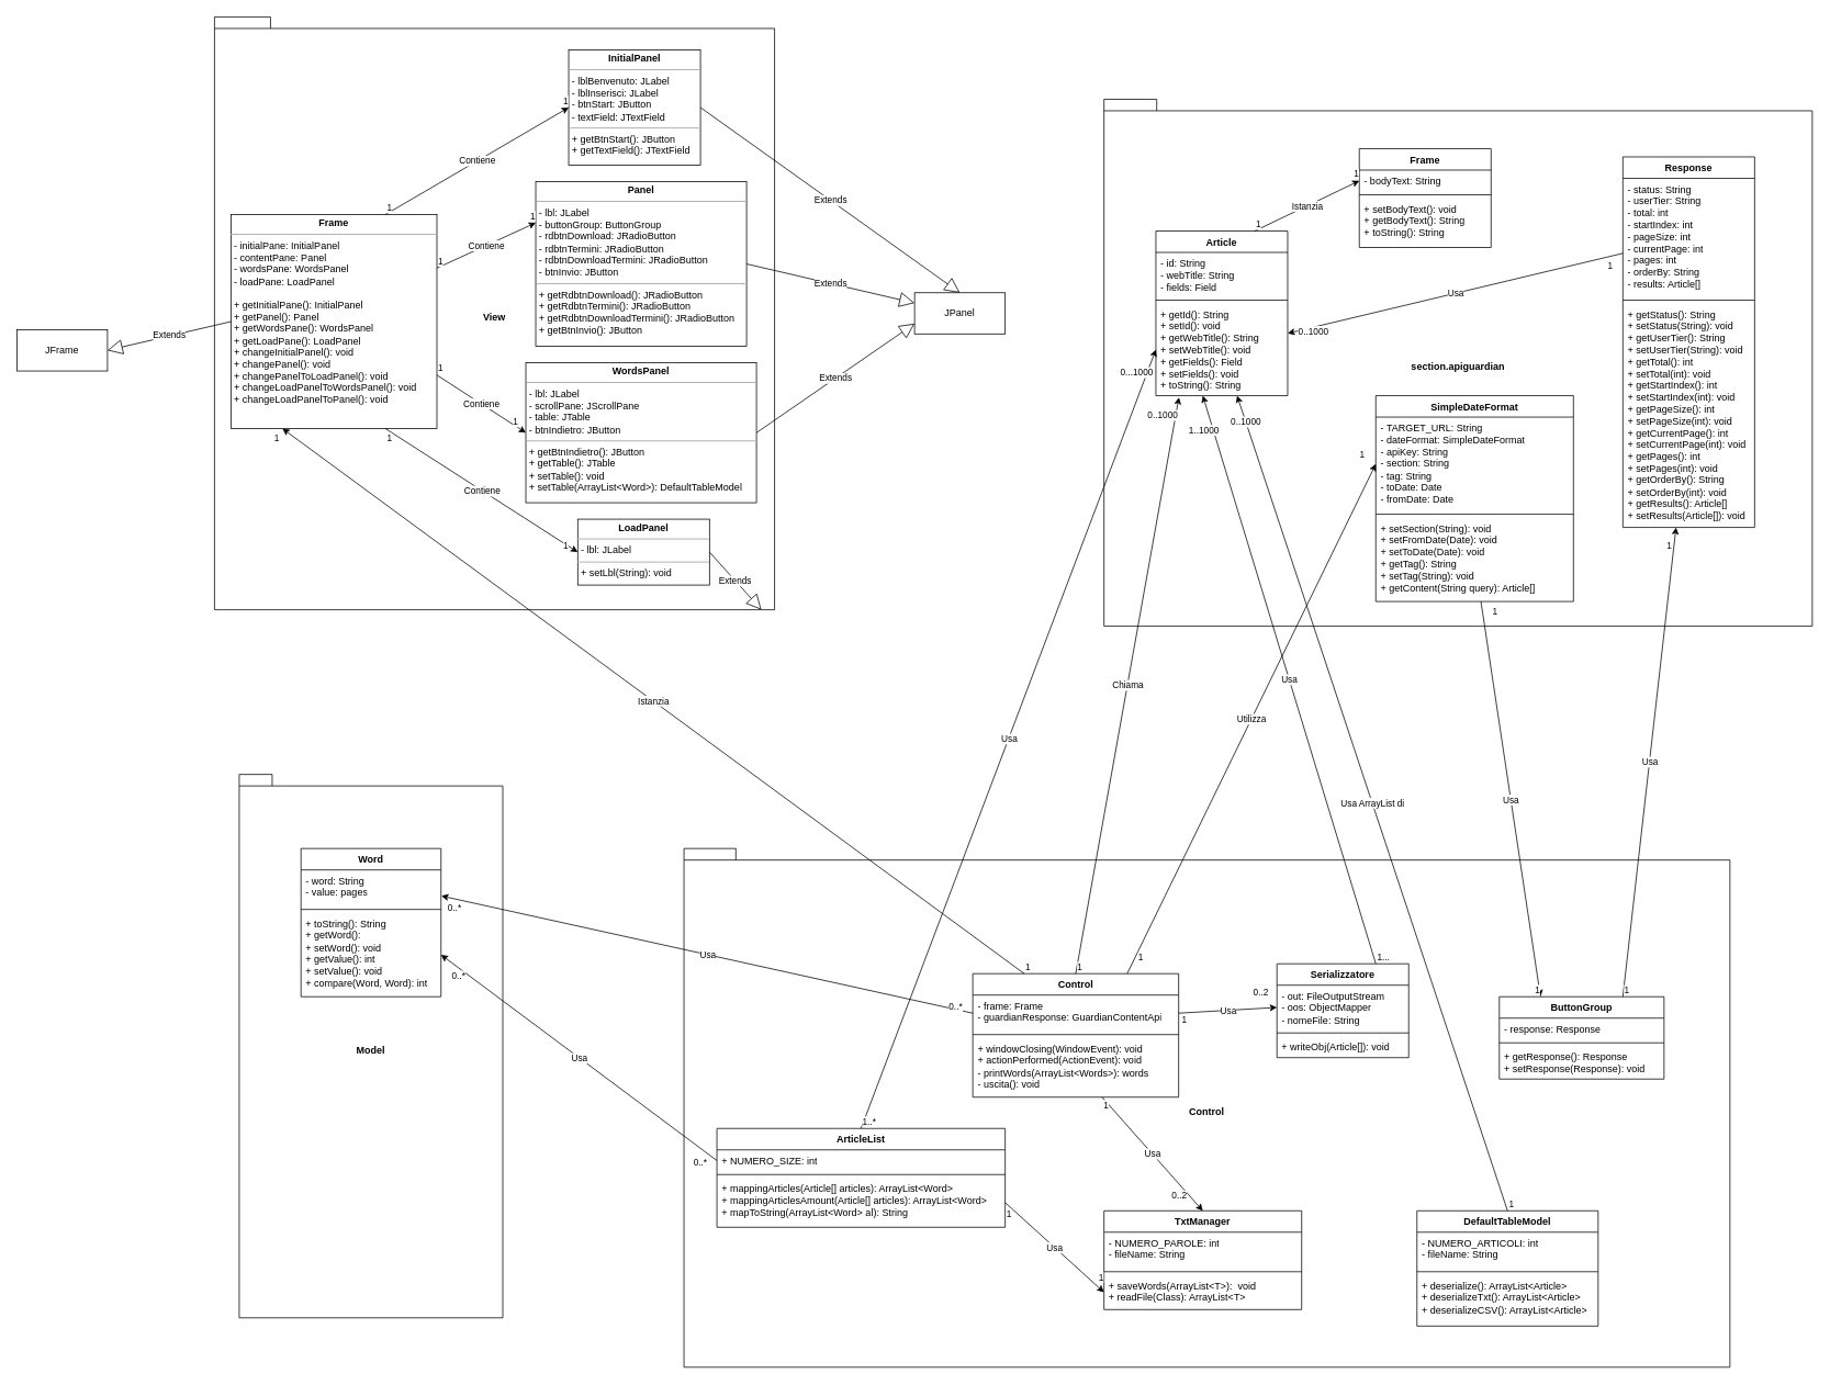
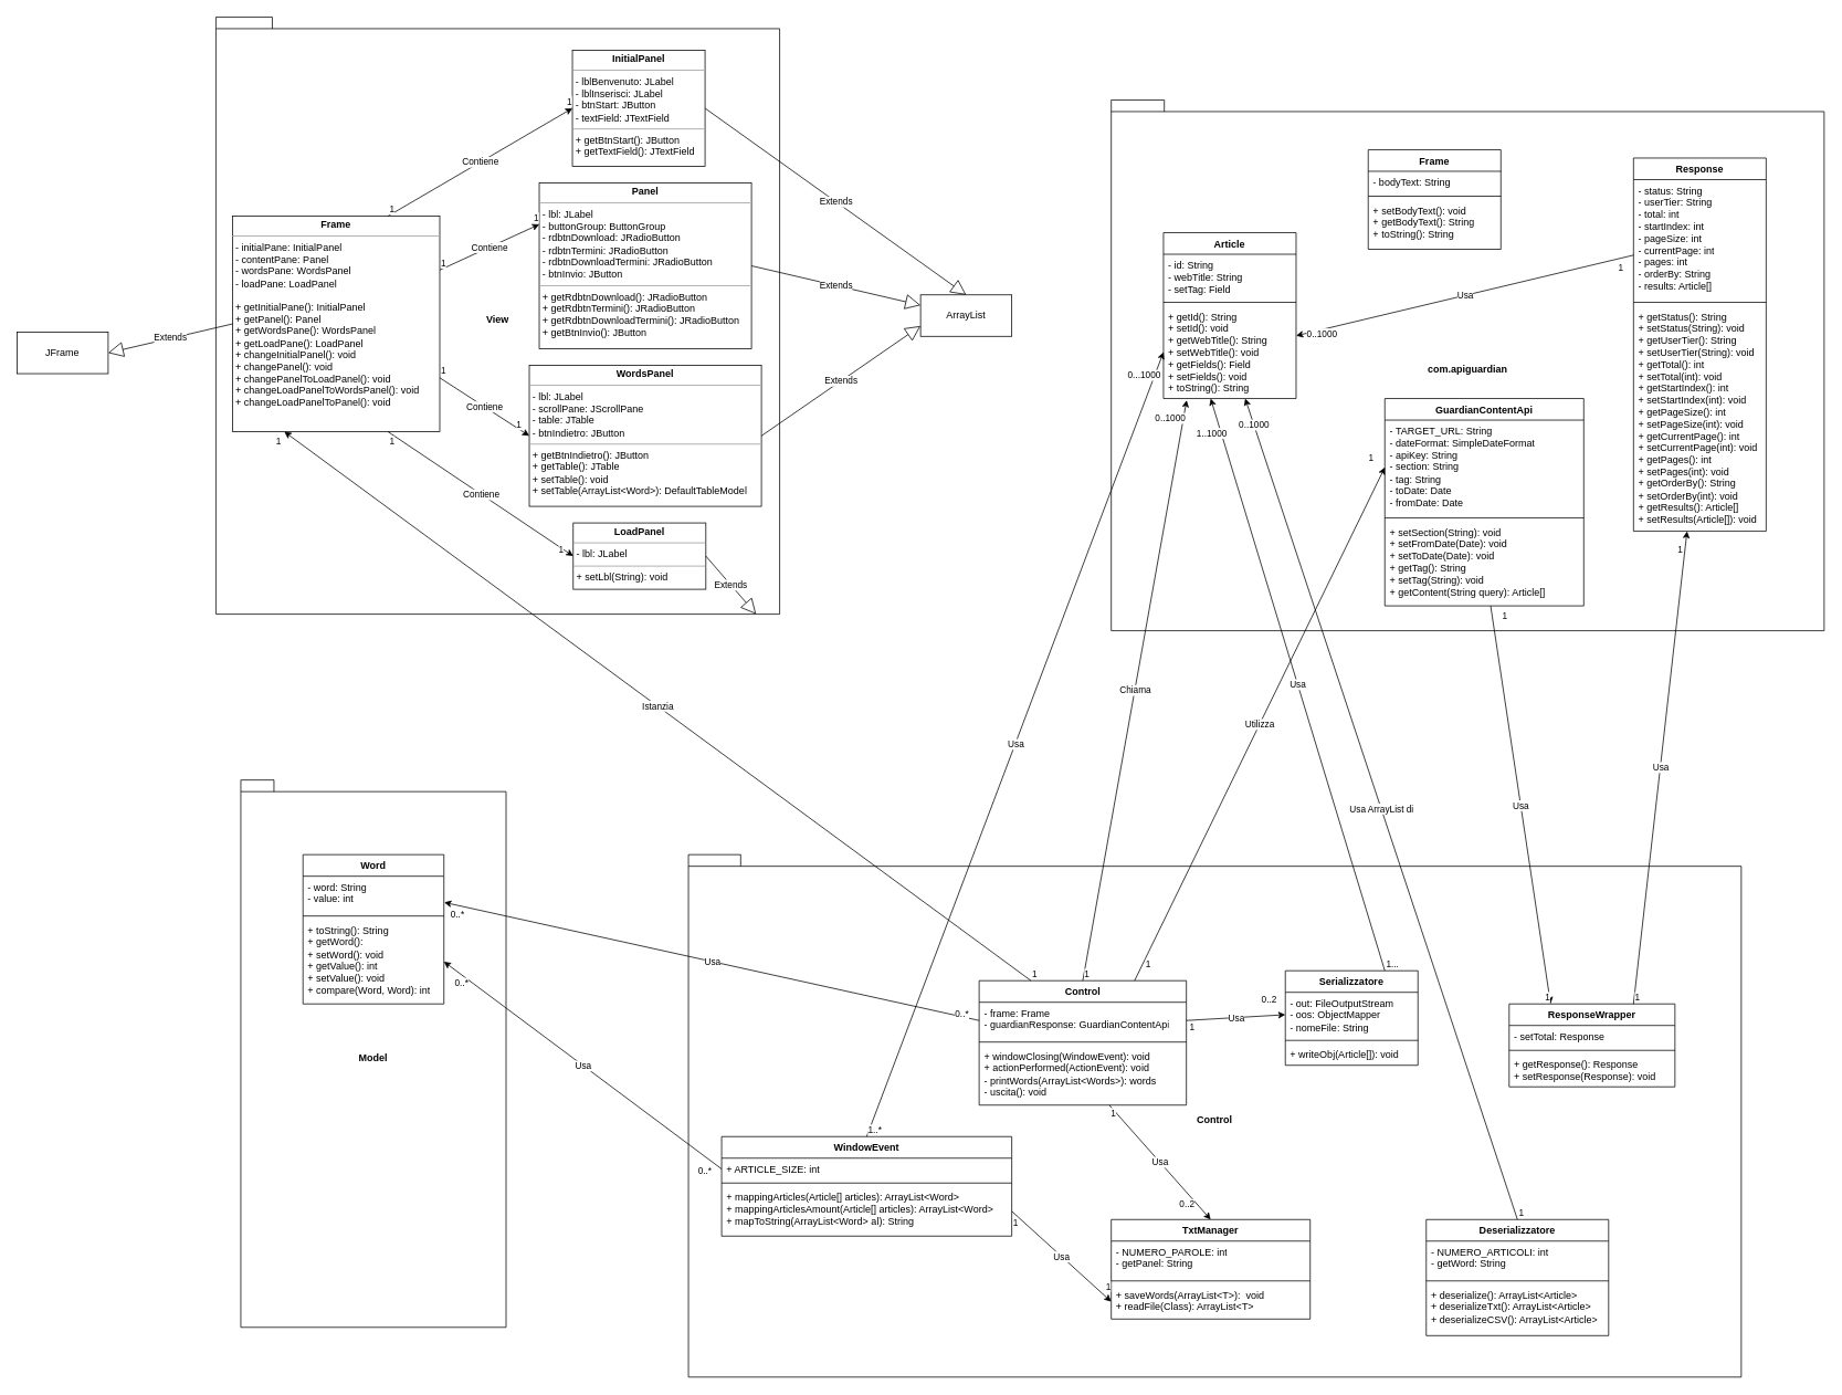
- <mxCell id="127" value="" style="endArrow=classic;html=1;rounded=0;exitX=0.75;exitY=0;exitDx=0;exitDy=0;entryX=0;entryY=0.5;entryDx=0;entryDy=0;" parent="1" source="10" target="15" edge="1"><mxGeometry relative="1" as="geometry"><mxPoint x="1543" y="500" as="sourcePoint" /><mxPoint x="1703" y="500" as="targetPoint" /></mxGeometry></mxCell>
- <mxCell id="128" value="Istanzia" style="edgeLabel;resizable=0;html=1;align=center;verticalAlign=middle;" parent="127" connectable="0" vertex="1"><mxGeometry relative="1" as="geometry" /></mxCell>
- <mxCell id="129" value="1" style="edgeLabel;resizable=0;html=1;align=left;verticalAlign=bottom;" parent="127" connectable="0" vertex="1"><mxGeometry x="-1" relative="1" as="geometry" /></mxCell>
- <mxCell id="130" value="1" style="edgeLabel;resizable=0;html=1;align=right;verticalAlign=bottom;" parent="127" connectable="0" vertex="1"><mxGeometry x="1" relative="1" as="geometry" /></mxCell>
- <mxCell id="11" value="&lt;div&gt;- id: String&lt;/div&gt;&lt;div&gt;- webTitle: String&lt;/div&gt;&lt;div&gt;- fields: Field&lt;br&gt;&lt;/div&gt;" style="text;strokeColor=none;fillColor=none;align=left;verticalAlign=top;spacingLeft=4;spacingRight=4;overflow=hidden;rotatable=0;points=[[0,0.5],[1,0.5]];portConstraint=eastwest;whiteSpace=wrap;html=1;" parent="10" vertex="1"><mxGeometry y="26" width="160" height="54" as="geometry" /></mxCell>
+ <mxCell id="11" value="&lt;div&gt;- id: String&lt;/div&gt;&lt;div&gt;- webTitle: String&lt;/div&gt;&lt;div&gt;- setTag: Field&lt;br&gt;&lt;/div&gt;" style="text;strokeColor=none;fillColor=none;align=left;verticalAlign=top;spacingLeft=4;spacingRight=4;overflow=hidden;rotatable=0;points=[[0,0.5],[1,0.5]];portConstraint=eastwest;whiteSpace=wrap;html=1;" parent="10" vertex="1"><mxGeometry y="26" width="160" height="54" as="geometry" /></mxCell>
- <mxCell id="132" value="JPanel" style="html=1;whiteSpace=wrap;" parent="1" vertex="1"><mxGeometry x="1110" y="355" width="110" height="50" as="geometry" /></mxCell>
+ <mxCell id="132" value="ArrayList" style="html=1;whiteSpace=wrap;" parent="1" vertex="1"><mxGeometry x="1110" y="355" width="110" height="50" as="geometry" /></mxCell>
- <mxCell id="9" value="section.apiguardian" style="shape=folder;fontStyle=1;spacingTop=10;tabWidth=40;tabHeight=14;tabPosition=left;html=1;whiteSpace=wrap;" parent="1" vertex="1"><mxGeometry x="1340" y="120" width="860" height="640" as="geometry" /></mxCell>
+ <mxCell id="9" value="com.apiguardian" style="shape=folder;fontStyle=1;spacingTop=10;tabWidth=40;tabHeight=14;tabPosition=left;html=1;whiteSpace=wrap;" parent="1" vertex="1"><mxGeometry x="1340" y="120" width="860" height="640" as="geometry" /></mxCell>
- <mxCell id="51" value="SimpleDateFormat" style="swimlane;fontStyle=1;align=center;verticalAlign=top;childLayout=stackLayout;horizontal=1;startSize=26;horizontalStack=0;resizeParent=1;resizeParentMax=0;resizeLast=0;collapsible=1;marginBottom=0;whiteSpace=wrap;html=1;" parent="1" vertex="1"><mxGeometry x="1670" y="480" width="240" height="250" as="geometry" /></mxCell>
+ <mxCell id="51" value="GuardianContentApi" style="swimlane;fontStyle=1;align=center;verticalAlign=top;childLayout=stackLayout;horizontal=1;startSize=26;horizontalStack=0;resizeParent=1;resizeParentMax=0;resizeLast=0;collapsible=1;marginBottom=0;whiteSpace=wrap;html=1;" parent="1" vertex="1"><mxGeometry x="1670" y="480" width="240" height="250" as="geometry" /></mxCell>
- <mxCell id="7" value="&lt;p style=&quot;margin:0px;margin-top:4px;text-align:center;&quot;&gt;&lt;b&gt;LoadPanel&lt;/b&gt;&lt;/p&gt;&lt;hr size=&quot;1&quot;&gt;&lt;p style=&quot;margin:0px;margin-left:4px;&quot;&gt;- lbl: JLabel&lt;/p&gt;&lt;p style=&quot;margin:0px;margin-left:4px;&quot;&gt;&lt;/p&gt;&lt;hr size=&quot;1&quot;&gt;&lt;p style=&quot;margin:0px;margin-left:4px;&quot;&gt;+ setLbl(String): void&lt;br&gt;&lt;/p&gt;" style="verticalAlign=top;align=left;overflow=fill;fontSize=12;fontFamily=Helvetica;html=1;whiteSpace=wrap;" parent="1" vertex="1"><mxGeometry x="701" y="630" width="160" height="80" as="geometry" /></mxCell>
+ <mxCell id="7" value="&lt;p style=&quot;margin:0px;margin-top:4px;text-align:center;&quot;&gt;&lt;b&gt;LoadPanel&lt;/b&gt;&lt;/p&gt;&lt;hr size=&quot;1&quot;&gt;&lt;p style=&quot;margin:0px;margin-left:4px;&quot;&gt;- lbl: JLabel&lt;/p&gt;&lt;p style=&quot;margin:0px;margin-left:4px;&quot;&gt;&lt;/p&gt;&lt;hr size=&quot;1&quot;&gt;&lt;p style=&quot;margin:0px;margin-left:4px;&quot;&gt;+ setLbl(String): void&lt;br&gt;&lt;/p&gt;" style="verticalAlign=top;align=left;overflow=fill;fontSize=12;fontFamily=Helvetica;html=1;whiteSpace=wrap;" parent="1" vertex="1"><mxGeometry x="691" y="630" width="160" height="80" as="geometry" /></mxCell>
- <mxCell id="19" value="&lt;div&gt;- word: String&lt;/div&gt;&lt;div&gt;- value: pages&lt;br&gt;&lt;/div&gt;" style="text;strokeColor=none;fillColor=none;align=left;verticalAlign=top;spacingLeft=4;spacingRight=4;overflow=hidden;rotatable=0;points=[[0,0.5],[1,0.5]];portConstraint=eastwest;whiteSpace=wrap;html=1;" parent="18" vertex="1"><mxGeometry y="26" width="170" height="44" as="geometry" /></mxCell>
+ <mxCell id="19" value="&lt;div&gt;- word: String&lt;/div&gt;&lt;div&gt;- value: int&lt;br&gt;&lt;/div&gt;" style="text;strokeColor=none;fillColor=none;align=left;verticalAlign=top;spacingLeft=4;spacingRight=4;overflow=hidden;rotatable=0;points=[[0,0.5],[1,0.5]];portConstraint=eastwest;whiteSpace=wrap;html=1;" parent="18" vertex="1"><mxGeometry y="26" width="170" height="44" as="geometry" /></mxCell>
- <mxCell id="39" value="ButtonGroup" style="swimlane;fontStyle=1;align=center;verticalAlign=top;childLayout=stackLayout;horizontal=1;startSize=26;horizontalStack=0;resizeParent=1;resizeParentMax=0;resizeLast=0;collapsible=1;marginBottom=0;whiteSpace=wrap;html=1;" parent="1" vertex="1"><mxGeometry x="1820" y="1210" width="200" height="100" as="geometry" /></mxCell>
+ <mxCell id="39" value="ResponseWrapper" style="swimlane;fontStyle=1;align=center;verticalAlign=top;childLayout=stackLayout;horizontal=1;startSize=26;horizontalStack=0;resizeParent=1;resizeParentMax=0;resizeLast=0;collapsible=1;marginBottom=0;whiteSpace=wrap;html=1;" parent="1" vertex="1"><mxGeometry x="1820" y="1210" width="200" height="100" as="geometry" /></mxCell>
- <mxCell id="40" value="&lt;div&gt;- response: Response&lt;/div&gt;" style="text;strokeColor=none;fillColor=none;align=left;verticalAlign=top;spacingLeft=4;spacingRight=4;overflow=hidden;rotatable=0;points=[[0,0.5],[1,0.5]];portConstraint=eastwest;whiteSpace=wrap;html=1;" parent="39" vertex="1"><mxGeometry y="26" width="200" height="26" as="geometry" /></mxCell>
+ <mxCell id="40" value="&lt;div&gt;- setTotal: Response&lt;/div&gt;" style="text;strokeColor=none;fillColor=none;align=left;verticalAlign=top;spacingLeft=4;spacingRight=4;overflow=hidden;rotatable=0;points=[[0,0.5],[1,0.5]];portConstraint=eastwest;whiteSpace=wrap;html=1;" parent="39" vertex="1"><mxGeometry y="26" width="200" height="26" as="geometry" /></mxCell>
- <mxCell id="27" value="ArticleList" style="swimlane;fontStyle=1;align=center;verticalAlign=top;childLayout=stackLayout;horizontal=1;startSize=26;horizontalStack=0;resizeParent=1;resizeParentMax=0;resizeLast=0;collapsible=1;marginBottom=0;whiteSpace=wrap;html=1;" parent="1" vertex="1"><mxGeometry x="870" y="1370" width="350" height="120" as="geometry" /></mxCell>
+ <mxCell id="27" value="WindowEvent" style="swimlane;fontStyle=1;align=center;verticalAlign=top;childLayout=stackLayout;horizontal=1;startSize=26;horizontalStack=0;resizeParent=1;resizeParentMax=0;resizeLast=0;collapsible=1;marginBottom=0;whiteSpace=wrap;html=1;" parent="1" vertex="1"><mxGeometry x="870" y="1370" width="350" height="120" as="geometry" /></mxCell>
- <mxCell id="28" value="+ NUMERO_SIZE: int" style="text;strokeColor=none;fillColor=none;align=left;verticalAlign=top;spacingLeft=4;spacingRight=4;overflow=hidden;rotatable=0;points=[[0,0.5],[1,0.5]];portConstraint=eastwest;whiteSpace=wrap;html=1;" parent="27" vertex="1"><mxGeometry y="26" width="350" height="26" as="geometry" /></mxCell>
+ <mxCell id="28" value="+ ARTICLE_SIZE: int" style="text;strokeColor=none;fillColor=none;align=left;verticalAlign=top;spacingLeft=4;spacingRight=4;overflow=hidden;rotatable=0;points=[[0,0.5],[1,0.5]];portConstraint=eastwest;whiteSpace=wrap;html=1;" parent="27" vertex="1"><mxGeometry y="26" width="350" height="26" as="geometry" /></mxCell>
- <mxCell id="35" value="DefaultTableModel" style="swimlane;fontStyle=1;align=center;verticalAlign=top;childLayout=stackLayout;horizontal=1;startSize=26;horizontalStack=0;resizeParent=1;resizeParentMax=0;resizeLast=0;collapsible=1;marginBottom=0;whiteSpace=wrap;html=1;" parent="1" vertex="1"><mxGeometry x="1720" y="1470" width="220" height="140" as="geometry" /></mxCell>
+ <mxCell id="35" value="Deserializzatore" style="swimlane;fontStyle=1;align=center;verticalAlign=top;childLayout=stackLayout;horizontal=1;startSize=26;horizontalStack=0;resizeParent=1;resizeParentMax=0;resizeLast=0;collapsible=1;marginBottom=0;whiteSpace=wrap;html=1;" parent="1" vertex="1"><mxGeometry x="1720" y="1470" width="220" height="140" as="geometry" /></mxCell>
- <mxCell id="48" value="&lt;div&gt;- NUMERO_PAROLE: int&lt;/div&gt;&lt;div&gt;- fileName: String&lt;/div&gt;" style="text;strokeColor=none;fillColor=none;align=left;verticalAlign=top;spacingLeft=4;spacingRight=4;overflow=hidden;rotatable=0;points=[[0,0.5],[1,0.5]];portConstraint=eastwest;whiteSpace=wrap;html=1;" parent="47" vertex="1"><mxGeometry y="26" width="240" height="44" as="geometry" /></mxCell>
+ <mxCell id="48" value="&lt;div&gt;- NUMERO_PAROLE: int&lt;/div&gt;&lt;div&gt;- getPanel: String&lt;/div&gt;" style="text;strokeColor=none;fillColor=none;align=left;verticalAlign=top;spacingLeft=4;spacingRight=4;overflow=hidden;rotatable=0;points=[[0,0.5],[1,0.5]];portConstraint=eastwest;whiteSpace=wrap;html=1;" parent="47" vertex="1"><mxGeometry y="26" width="240" height="44" as="geometry" /></mxCell>
- <mxCell id="36" value="&lt;div&gt;- NUMERO_ARTICOLI: int&lt;/div&gt;&lt;div&gt;- fileName: String&lt;/div&gt;" style="text;strokeColor=none;fillColor=none;align=left;verticalAlign=top;spacingLeft=4;spacingRight=4;overflow=hidden;rotatable=0;points=[[0,0.5],[1,0.5]];portConstraint=eastwest;whiteSpace=wrap;html=1;" parent="35" vertex="1"><mxGeometry y="26" width="220" height="44" as="geometry" /></mxCell>
+ <mxCell id="36" value="&lt;div&gt;- NUMERO_ARTICOLI: int&lt;/div&gt;&lt;div&gt;- getWord: String&lt;/div&gt;" style="text;strokeColor=none;fillColor=none;align=left;verticalAlign=top;spacingLeft=4;spacingRight=4;overflow=hidden;rotatable=0;points=[[0,0.5],[1,0.5]];portConstraint=eastwest;whiteSpace=wrap;html=1;" parent="35" vertex="1"><mxGeometry y="26" width="220" height="44" as="geometry" /></mxCell>
